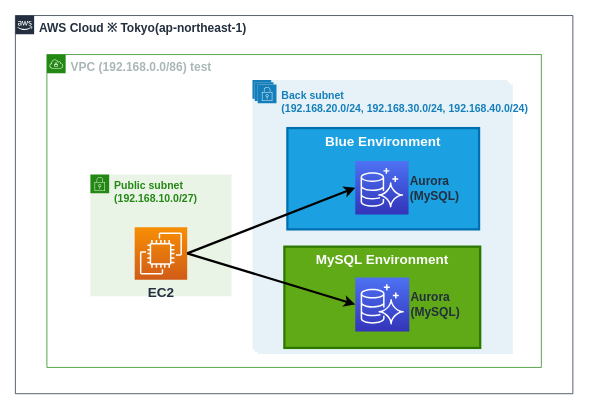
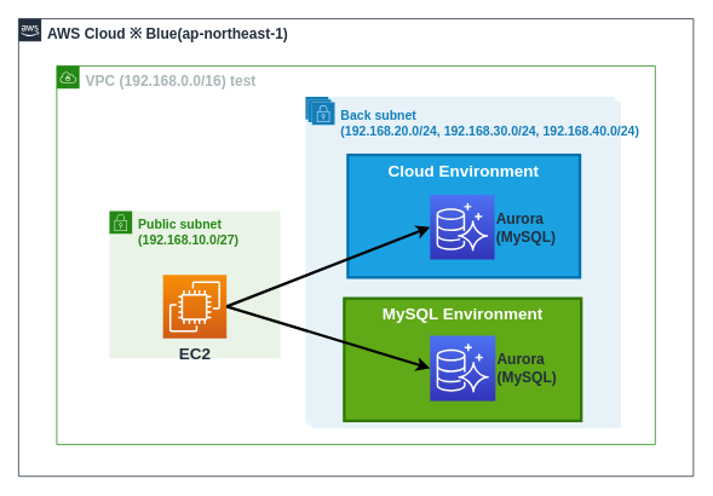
- <mxCell id="2" value="AWS Cloud ※ Tokyo(ap-northeast-1)" style="points=[[0,0],[0.25,0],[0.5,0],[0.75,0],[1,0],[1,0.25],[1,0.5],[1,0.75],[1,1],[0.75,1],[0.5,1],[0.25,1],[0,1],[0,0.75],[0,0.5],[0,0.25]];outlineConnect=0;gradientColor=none;html=1;whiteSpace=wrap;fontSize=16;fontStyle=1;container=1;pointerEvents=0;collapsible=0;recursiveResize=0;shape=mxgraph.aws4.group;grIcon=mxgraph.aws4.group_aws_cloud_alt;strokeColor=#232F3E;fillColor=none;verticalAlign=top;align=left;spacingLeft=30;fontColor=#232F3E;dashed=0;" parent="1" vertex="1"><mxGeometry x="20" y="20" width="743" height="504" as="geometry" /></mxCell>
+ <mxCell id="2" value="AWS Cloud ※ Blue(ap-northeast-1)" style="points=[[0,0],[0.25,0],[0.5,0],[0.75,0],[1,0],[1,0.25],[1,0.5],[1,0.75],[1,1],[0.75,1],[0.5,1],[0.25,1],[0,1],[0,0.75],[0,0.5],[0,0.25]];outlineConnect=0;gradientColor=none;html=1;whiteSpace=wrap;fontSize=16;fontStyle=1;container=1;pointerEvents=0;collapsible=0;recursiveResize=0;shape=mxgraph.aws4.group;grIcon=mxgraph.aws4.group_aws_cloud_alt;strokeColor=#232F3E;fillColor=none;verticalAlign=top;align=left;spacingLeft=30;fontColor=#232F3E;dashed=0;" parent="1" vertex="1"><mxGeometry x="20" y="20" width="743" height="504" as="geometry" /></mxCell>
- <mxCell id="3" value="VPC (192.168.0.0/86) test" style="points=[[0,0],[0.25,0],[0.5,0],[0.75,0],[1,0],[1,0.25],[1,0.5],[1,0.75],[1,1],[0.75,1],[0.5,1],[0.25,1],[0,1],[0,0.75],[0,0.5],[0,0.25]];outlineConnect=0;gradientColor=none;html=1;whiteSpace=wrap;fontSize=16;fontStyle=1;container=1;pointerEvents=0;collapsible=0;recursiveResize=0;shape=mxgraph.aws4.group;grIcon=mxgraph.aws4.group_vpc;strokeColor=#248814;fillColor=none;verticalAlign=top;align=left;spacingLeft=30;fontColor=#AAB7B8;dashed=0;" parent="2" vertex="1"><mxGeometry x="42" y="52" width="659" height="417" as="geometry" /></mxCell>
+ <mxCell id="3" value="VPC (192.168.0.0/16) test" style="points=[[0,0],[0.25,0],[0.5,0],[0.75,0],[1,0],[1,0.25],[1,0.5],[1,0.75],[1,1],[0.75,1],[0.5,1],[0.25,1],[0,1],[0,0.75],[0,0.5],[0,0.25]];outlineConnect=0;gradientColor=none;html=1;whiteSpace=wrap;fontSize=16;fontStyle=1;container=1;pointerEvents=0;collapsible=0;recursiveResize=0;shape=mxgraph.aws4.group;grIcon=mxgraph.aws4.group_vpc;strokeColor=#248814;fillColor=none;verticalAlign=top;align=left;spacingLeft=30;fontColor=#AAB7B8;dashed=0;" parent="2" vertex="1"><mxGeometry x="42" y="52" width="659" height="417" as="geometry" /></mxCell>
- <mxCell id="9" value="Blue Environment" style="fillColor=#1ba1e2;strokeColor=#006EAF;verticalAlign=top;fontStyle=1;fontColor=#ffffff;fontSize=18;strokeWidth=3;" parent="8" vertex="1"><mxGeometry x="39.5" y="58" width="255.5" height="135" as="geometry" /></mxCell>
+ <mxCell id="9" value="Cloud Environment" style="fillColor=#1ba1e2;strokeColor=#006EAF;verticalAlign=top;fontStyle=1;fontColor=#ffffff;fontSize=18;strokeWidth=3;" parent="8" vertex="1"><mxGeometry x="39.5" y="58" width="255.5" height="135" as="geometry" /></mxCell>
